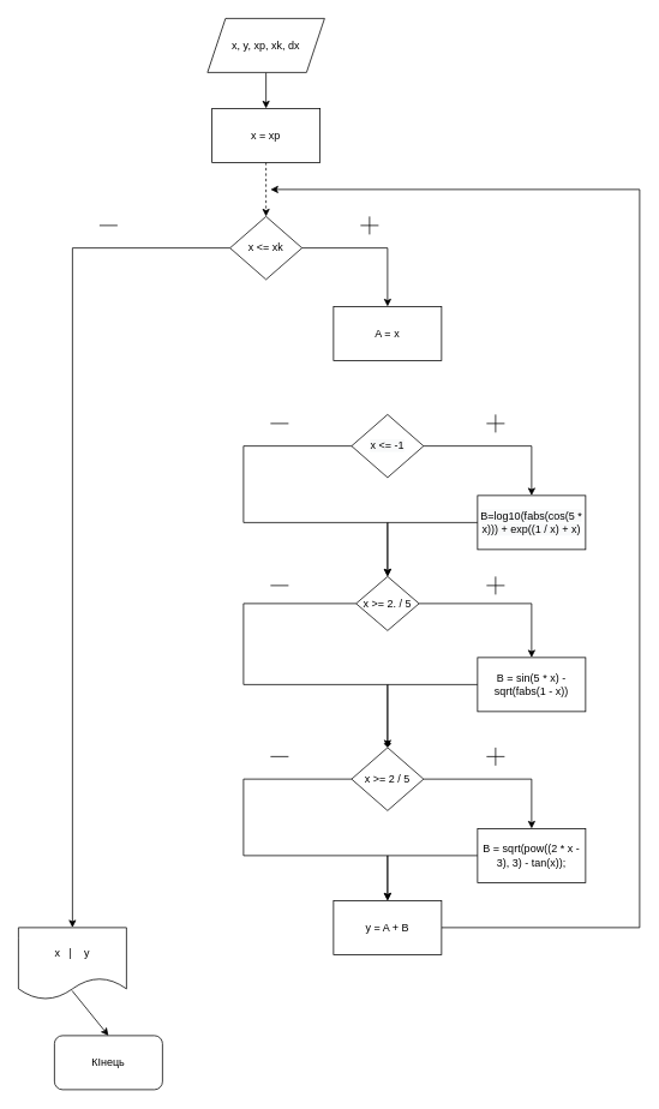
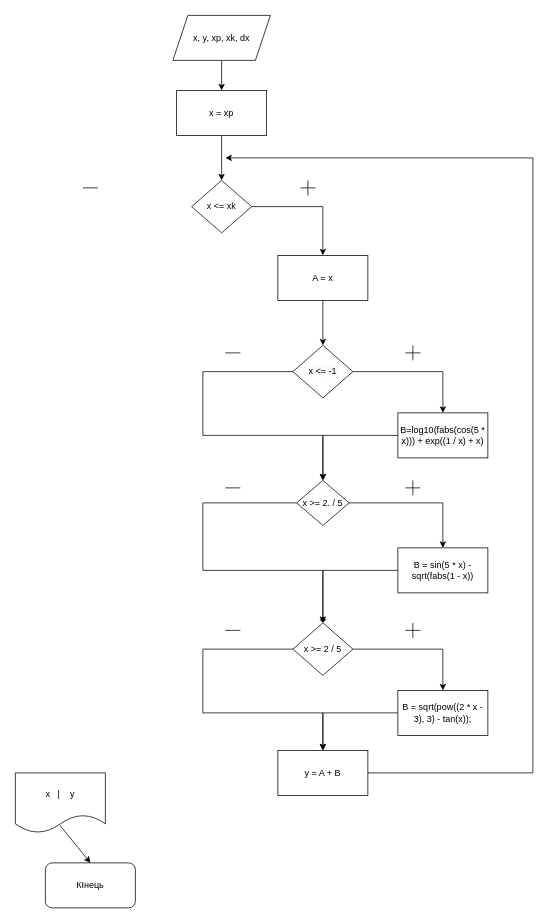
- <mxCell id="4" style="edgeStyle=orthogonalEdgeStyle;rounded=0;orthogonalLoop=1;jettySize=auto;html=1;exitX=0.5;exitY=1;exitDx=0;exitDy=0;entryX=0.5;entryY=0;entryDx=0;entryDy=0;dashed=1;" edge="1" parent="1" source="5" target="8"><mxGeometry relative="1" as="geometry" /></mxCell>
+ <mxCell id="4" style="edgeStyle=orthogonalEdgeStyle;rounded=0;orthogonalLoop=1;jettySize=auto;html=1;exitX=0.5;exitY=1;exitDx=0;exitDy=0;entryX=0.5;entryY=0;entryDx=0;entryDy=0;" edge="1" parent="1" source="5" target="8"><mxGeometry relative="1" as="geometry" /></mxCell>
+ <mxCell id="9" style="edgeStyle=orthogonalEdgeStyle;rounded=0;orthogonalLoop=1;jettySize=auto;html=1;exitX=0.5;exitY=1;exitDx=0;exitDy=0;entryX=0.5;entryY=0;entryDx=0;entryDy=0;" edge="1" parent="1" source="10" target="15"><mxGeometry relative="1" as="geometry" /></mxCell>
- <mxCell id="7" style="edgeStyle=orthogonalEdgeStyle;rounded=0;orthogonalLoop=1;jettySize=auto;html=1;exitX=0;exitY=0.5;exitDx=0;exitDy=0;entryX=0.5;entryY=0;entryDx=0;entryDy=0;" edge="1" parent="1" source="8" target="40"><mxGeometry relative="1" as="geometry"><mxPoint x="80" y="1030" as="targetPoint" /><Array as="points"><mxPoint x="80" y="275" /><mxPoint x="80" y="1030" /></Array></mxGeometry></mxCell>
